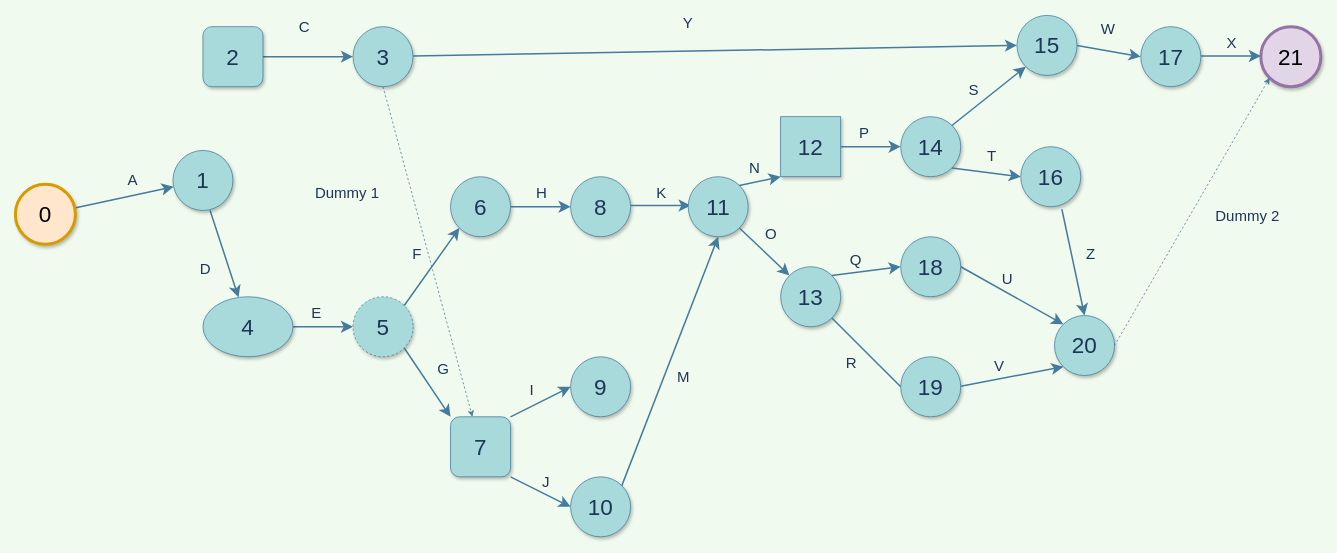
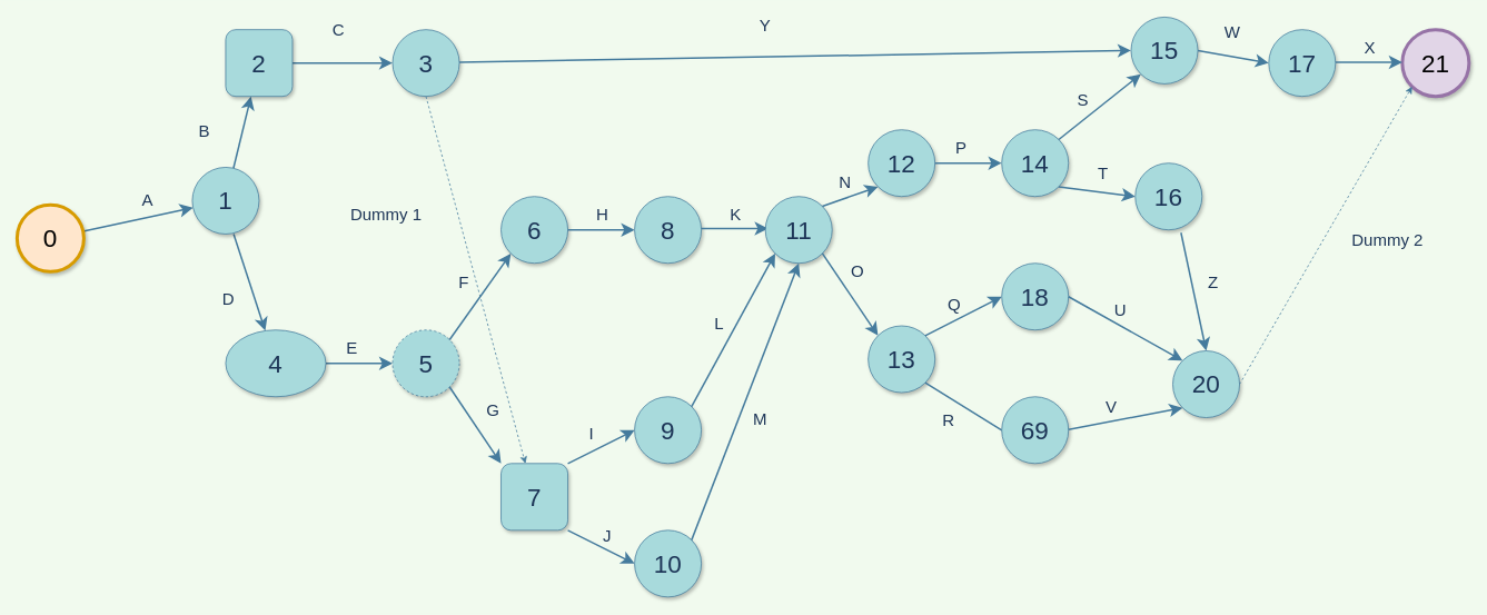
+ <mxCell id="7" style="edgeStyle=none;curved=1;html=1;startSize=10;endFill=1;endSize=10;strokeWidth=2;fontSize=12;labelBackgroundColor=#F1FAEE;strokeColor=#457B9D;fontColor=#1D3557;" parent="1" source="9" target="17" edge="1"><mxGeometry relative="1" as="geometry" /></mxCell>
+ <mxCell id="8" value="B" style="text;html=1;resizable=0;points=[];align=center;verticalAlign=middle;fontSize=20;fontColor=#1D3557;" parent="7" vertex="1" connectable="0"><mxGeometry x="0.167" y="-3" relative="1" as="geometry"><mxPoint x="-51" y="4" as="offset" /></mxGeometry></mxCell>
- <mxCell id="47" value="12" style="whiteSpace=wrap;html=1;shadow=1;strokeWidth=1;fontSize=30;align=center;fillColor=#A8DADC;strokeColor=#457B9D;fontColor=#1D3557;rounded=0;" vertex="1" parent="1"><mxGeometry x="1040" y="155" width="80" height="80" as="geometry" /></mxCell>
+ <mxCell id="47" value="12" style="ellipse;whiteSpace=wrap;html=1;rounded=0;shadow=1;strokeWidth=1;fontSize=30;align=center;fillColor=#A8DADC;strokeColor=#457B9D;fontColor=#1D3557;" vertex="1" parent="1"><mxGeometry x="1040" y="155" width="80" height="80" as="geometry" /></mxCell>
- <mxCell id="48" value="13" style="ellipse;whiteSpace=wrap;html=1;rounded=0;shadow=1;strokeWidth=1;fontSize=30;align=center;fillColor=#A8DADC;strokeColor=#457B9D;fontColor=#1D3557;" vertex="1" parent="1"><mxGeometry x="1040" y="355" width="80" height="80" as="geometry" /></mxCell>
+ <mxCell id="48" value="13" style="ellipse;whiteSpace=wrap;html=1;rounded=0;shadow=1;strokeWidth=1;fontSize=30;align=center;fillColor=#A8DADC;strokeColor=#457B9D;fontColor=#1D3557;" vertex="1" parent="1"><mxGeometry x="1040" y="390" width="80" height="80" as="geometry" /></mxCell>
+ <mxCell id="39" style="edgeStyle=none;curved=1;html=1;startSize=10;endFill=1;endSize=10;strokeWidth=2;fontSize=12;exitX=1;exitY=0;exitDx=0;exitDy=0;entryX=0;entryY=1;entryDx=0;entryDy=0;labelBackgroundColor=#F1FAEE;strokeColor=#457B9D;fontColor=#1D3557;" edge="1" parent="1" source="34" target="38"><mxGeometry relative="1" as="geometry"><mxPoint x="876.5" y="495" as="sourcePoint" /><mxPoint x="956.5" y="495" as="targetPoint" /></mxGeometry></mxCell>
+ <mxCell id="40" value="L" style="text;html=1;resizable=0;points=[];align=center;verticalAlign=middle;fontSize=20;fontColor=#1D3557;" vertex="1" connectable="0" parent="39"><mxGeometry x="-0.132" y="-6" relative="1" as="geometry"><mxPoint x="-17" y="-24" as="offset" /></mxGeometry></mxCell>
- <mxCell id="57" value="19" style="ellipse;whiteSpace=wrap;html=1;rounded=0;shadow=1;strokeWidth=1;fontSize=30;align=center;fillColor=#A8DADC;strokeColor=#457B9D;fontColor=#1D3557;" vertex="1" parent="1"><mxGeometry x="1200" y="475" width="80" height="80" as="geometry" /></mxCell>
+ <mxCell id="57" value="69" style="ellipse;whiteSpace=wrap;html=1;rounded=0;shadow=1;strokeWidth=1;fontSize=30;align=center;fillColor=#A8DADC;strokeColor=#457B9D;fontColor=#1D3557;" vertex="1" parent="1"><mxGeometry x="1200" y="475" width="80" height="80" as="geometry" /></mxCell>
